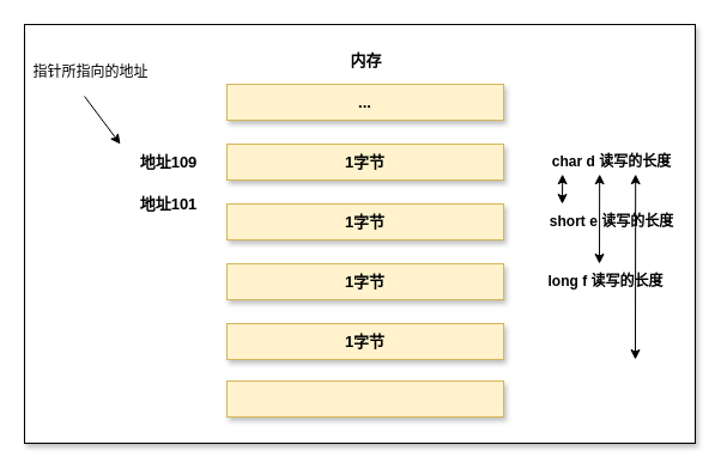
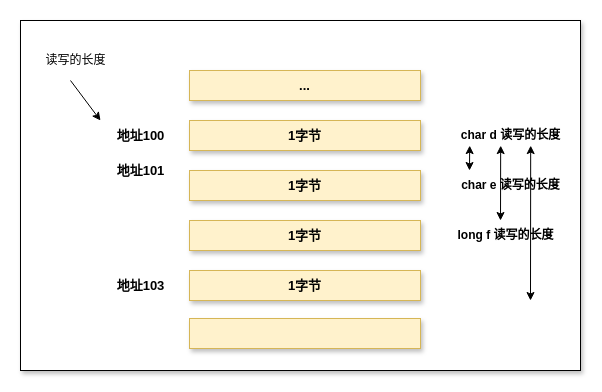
- <mxCell id="12" value="内存" style="text;html=1;align=center;verticalAlign=middle;resizable=0;points=[];autosize=1;fontSize=13;fontStyle=1;shadow=1;" parent="1" vertex="1"><mxGeometry x="284.5" y="40" width="40" height="20" as="geometry" /></mxCell>
- <mxCell id="17" value="指针所指向的地址" style="text;html=1;align=center;verticalAlign=middle;resizable=0;points=[];autosize=1;" vertex="1" parent="1"><mxGeometry x="20" y="50" width="110" height="20" as="geometry" /></mxCell>
+ <mxCell id="17" value="读写的长度" style="text;html=1;align=center;verticalAlign=middle;resizable=0;points=[];autosize=1;" vertex="1" parent="1"><mxGeometry x="20" y="50" width="110" height="20" as="geometry" /></mxCell>
- <mxCell id="3" value="地址109" style="text;html=1;align=center;verticalAlign=middle;resizable=0;points=[];autosize=1;fontSize=13;shadow=1;fontStyle=1" parent="1" vertex="1"><mxGeometry x="110" y="125" width="60" height="20" as="geometry" /></mxCell>
+ <mxCell id="3" value="地址100" style="text;html=1;align=center;verticalAlign=middle;resizable=0;points=[];autosize=1;fontSize=13;shadow=1;fontStyle=1" parent="1" vertex="1"><mxGeometry x="110" y="125" width="60" height="20" as="geometry" /></mxCell>
- <mxCell id="14" value="short e 读写的长度" style="text;html=1;align=center;verticalAlign=middle;resizable=0;points=[];autosize=1;fontStyle=1" parent="1" vertex="1"><mxGeometry x="450" y="175" width="120" height="20" as="geometry" /></mxCell>
+ <mxCell id="14" value="char e 读写的长度" style="text;html=1;align=center;verticalAlign=middle;resizable=0;points=[];autosize=1;fontStyle=1" parent="1" vertex="1"><mxGeometry x="450" y="175" width="120" height="20" as="geometry" /></mxCell>
+ <mxCell id="5" value="地址103" style="text;html=1;align=center;verticalAlign=middle;resizable=0;points=[];autosize=1;fontSize=13;shadow=1;fontStyle=1" parent="1" vertex="1"><mxGeometry x="110" y="275" width="60" height="20" as="geometry" /></mxCell>
